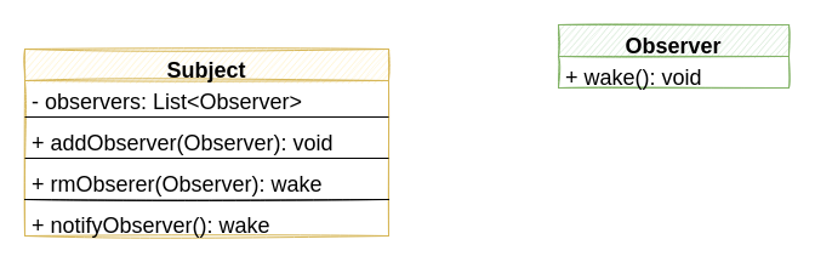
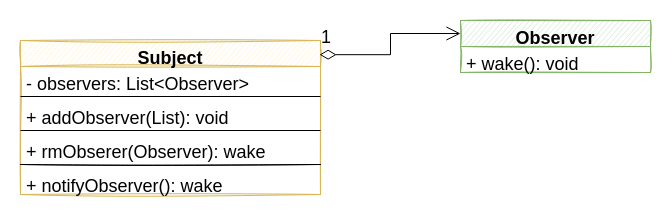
+ <mxCell id="12" value="1" style="endArrow=open;html=1;endSize=12;startArrow=diamondThin;startSize=14;startFill=0;edgeStyle=orthogonalEdgeStyle;align=left;verticalAlign=bottom;rounded=0;fontSize=18;entryX=0;entryY=0.25;entryDx=0;entryDy=0;exitX=0.997;exitY=0.092;exitDx=0;exitDy=0;exitPerimeter=0;" edge="1" parent="1" source="2" target="10"><mxGeometry x="-1" y="3" relative="1" as="geometry"><mxPoint x="320" y="50" as="sourcePoint" /><mxPoint x="480" y="50" as="targetPoint" /></mxGeometry></mxCell>
- <mxCell id="5" value="+ addObserver(Observer): void" style="text;strokeColor=none;fillColor=none;align=left;verticalAlign=top;spacingLeft=4;spacingRight=4;overflow=hidden;rotatable=0;points=[[0,0.5],[1,0.5]];portConstraint=eastwest;fontSize=18;" vertex="1" parent="2"><mxGeometry y="60" width="300" height="26" as="geometry" /></mxCell>
+ <mxCell id="5" value="+ addObserver(List): void" style="text;strokeColor=none;fillColor=none;align=left;verticalAlign=top;spacingLeft=4;spacingRight=4;overflow=hidden;rotatable=0;points=[[0,0.5],[1,0.5]];portConstraint=eastwest;fontSize=18;" vertex="1" parent="2"><mxGeometry y="60" width="300" height="26" as="geometry" /></mxCell>
